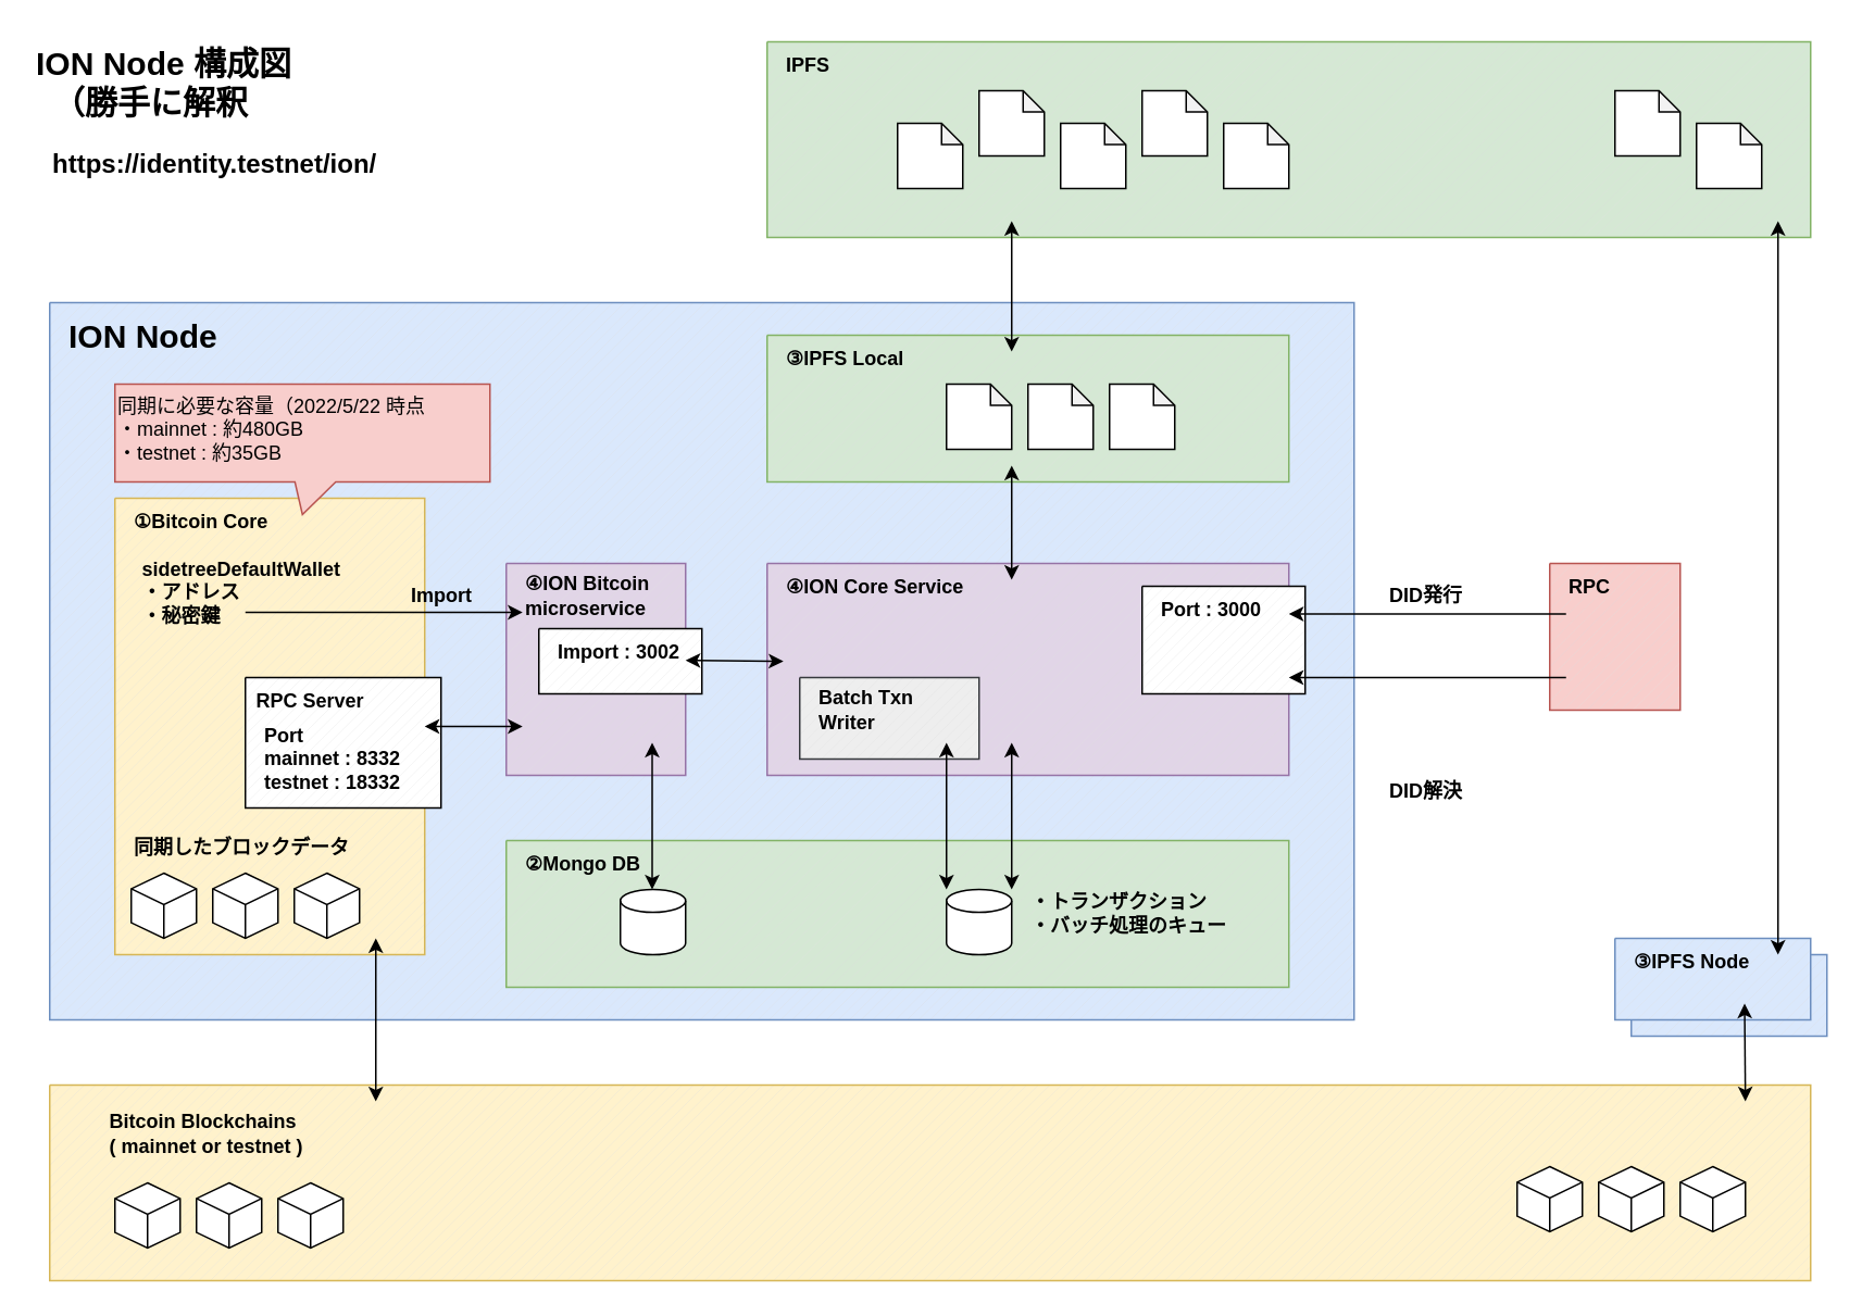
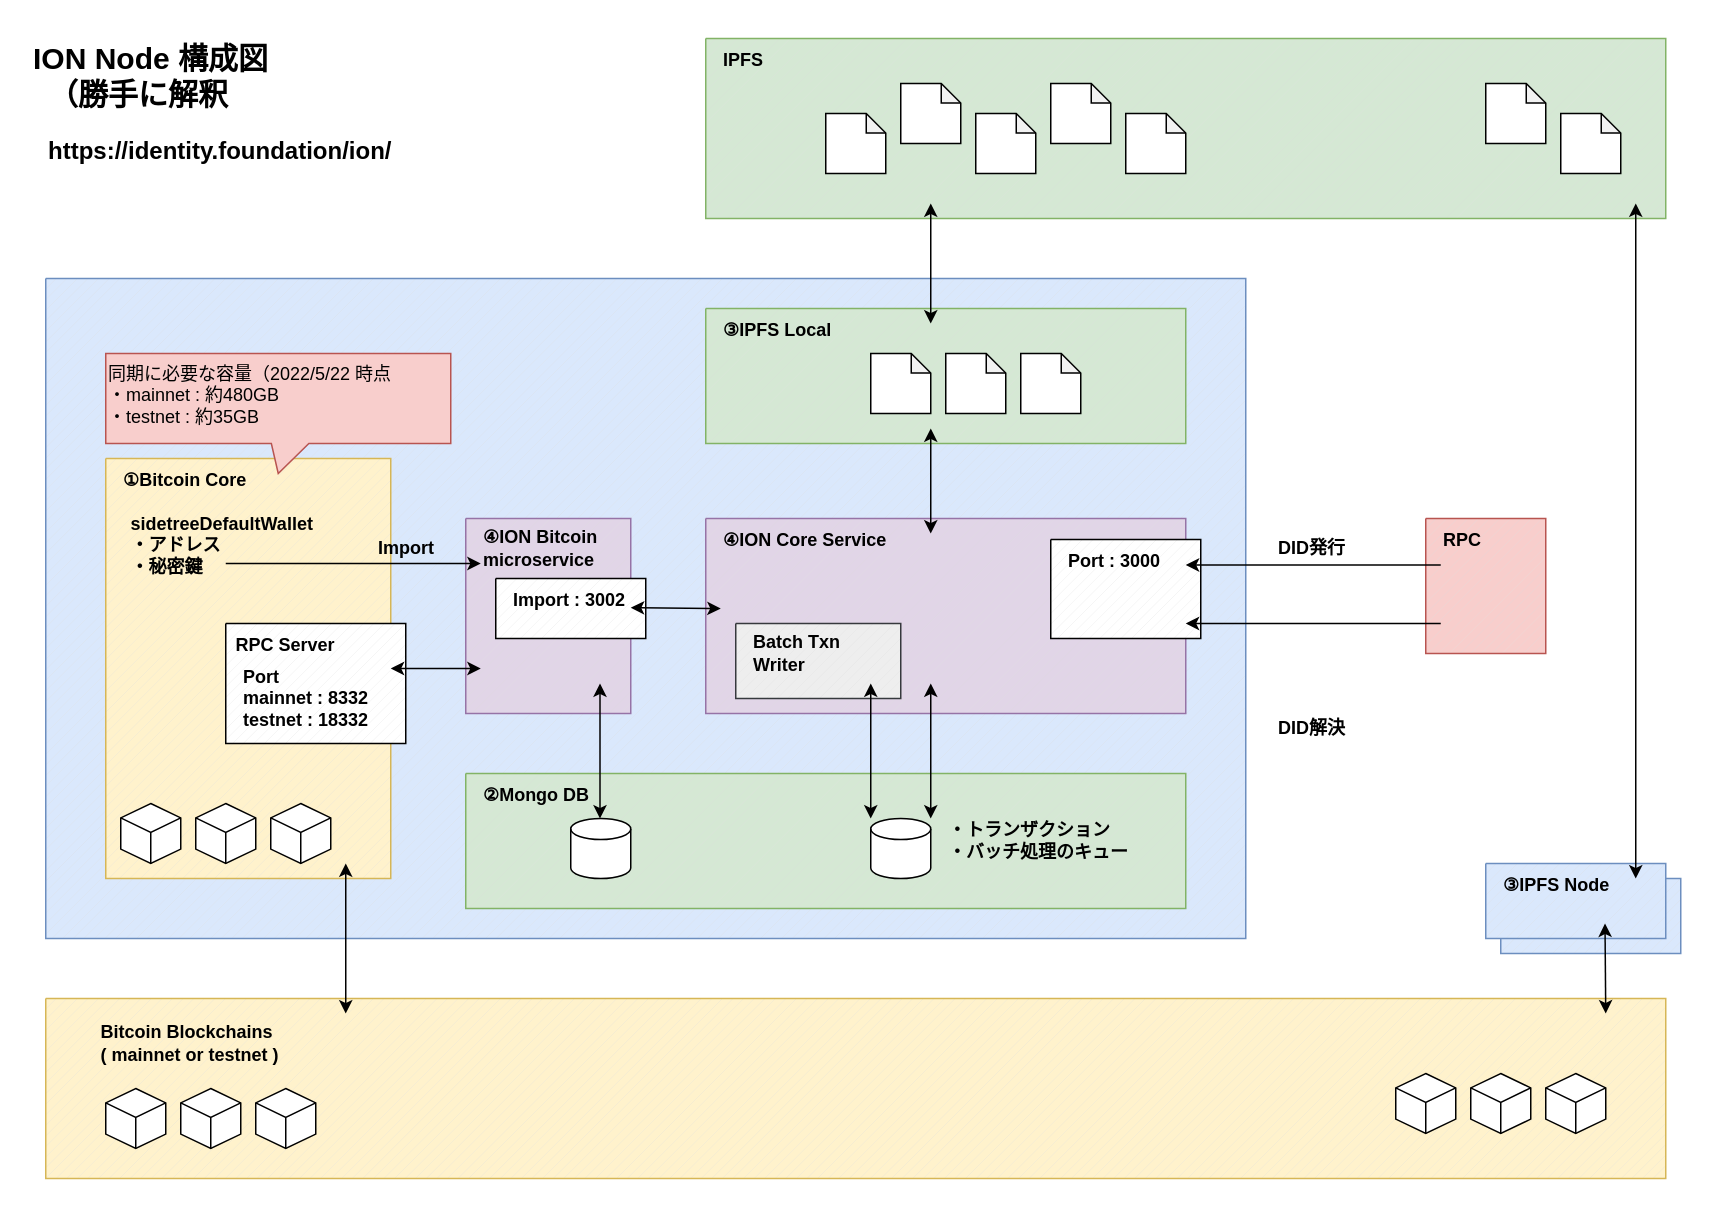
- <mxCell id="74" value="https://identity.testnet/ion/" style="text;html=1;strokeColor=none;fillColor=none;align=left;verticalAlign=middle;rounded=0;fontSize=16;fontStyle=1;labelPosition=center;verticalLabelPosition=middle;fontFamily=Helvetica;whiteSpace=wrap;" vertex="1" parent="1"><mxGeometry x="30" y="85" width="250" height="30" as="geometry" /></mxCell>
+ <mxCell id="74" value="https://identity.foundation/ion/" style="text;html=1;strokeColor=none;fillColor=none;align=left;verticalAlign=middle;rounded=0;fontSize=16;fontStyle=1;labelPosition=center;verticalLabelPosition=middle;fontFamily=Helvetica;whiteSpace=wrap;" vertex="1" parent="1"><mxGeometry x="30" y="85" width="250" height="30" as="geometry" /></mxCell>
- <mxCell id="7" value="ION Node" style="text;html=1;strokeColor=none;fillColor=none;align=left;verticalAlign=middle;rounded=0;fontSize=20;fontStyle=1;labelPosition=center;verticalLabelPosition=middle;fontFamily=Helvetica;whiteSpace=wrap;" vertex="1" parent="1"><mxGeometry x="40" y="185" width="110" height="40" as="geometry" /></mxCell>
- <mxCell id="10" value="同期したブロックデータ" style="text;html=1;strokeColor=none;fillColor=none;align=left;verticalAlign=middle;rounded=0;fontSize=12;fontStyle=1;labelPosition=center;verticalLabelPosition=middle;fontFamily=Helvetica;whiteSpace=wrap;" vertex="1" parent="1"><mxGeometry x="80" y="505" width="150" height="30" as="geometry" /></mxCell>
